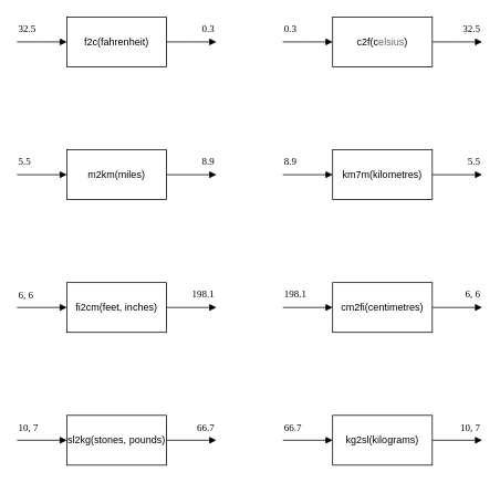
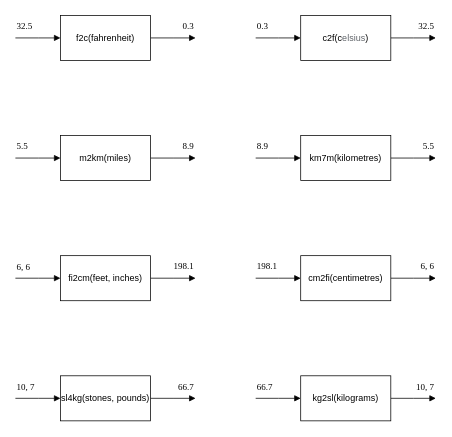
- <mxCell id="33" value="&lt;font style=&quot;font-size: 12px;&quot;&gt;sl2kg(stones, pounds)&lt;/font&gt;" style="rounded=0;whiteSpace=wrap;html=1;" parent="1" vertex="1"><mxGeometry x="80" y="500" width="120" height="60" as="geometry" /></mxCell>
+ <mxCell id="33" value="&lt;font style=&quot;font-size: 12px;&quot;&gt;sl4kg(stones, pounds)&lt;/font&gt;" style="rounded=0;whiteSpace=wrap;html=1;" parent="1" vertex="1"><mxGeometry x="80" y="500" width="120" height="60" as="geometry" /></mxCell>
